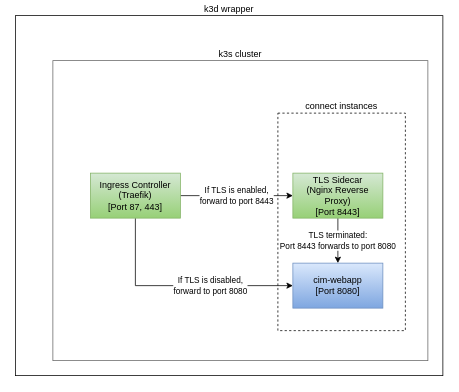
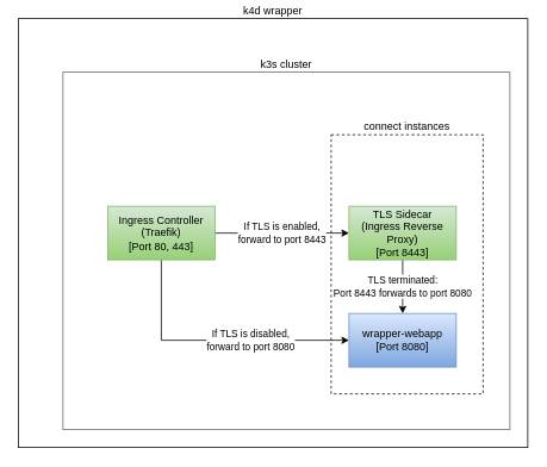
- <mxCell id="3" value="k3d wrapper" style="rounded=0;whiteSpace=wrap;html=1;fillColor=none;labelPosition=center;verticalLabelPosition=top;align=center;verticalAlign=bottom;" vertex="1" parent="1"><mxGeometry x="20" y="20" width="570" height="480" as="geometry" /></mxCell>
+ <mxCell id="3" value="k4d wrapper" style="rounded=0;whiteSpace=wrap;html=1;fillColor=none;labelPosition=center;verticalLabelPosition=top;align=center;verticalAlign=bottom;" vertex="1" parent="1"><mxGeometry x="20" y="20" width="570" height="480" as="geometry" /></mxCell>
- <mxCell id="6" value="Ingress Controller&lt;br&gt;(Traefik)&lt;br&gt;[Port 87, 443]" style="rounded=0;whiteSpace=wrap;html=1;fillColor=#d5e8d4;gradientColor=#97d077;strokeColor=#82b366;" vertex="1" parent="1"><mxGeometry x="120" y="230" width="120" height="60" as="geometry" /></mxCell>
+ <mxCell id="6" value="Ingress Controller&lt;br&gt;(Traefik)&lt;br&gt;[Port 80, 443]" style="rounded=0;whiteSpace=wrap;html=1;fillColor=#d5e8d4;gradientColor=#97d077;strokeColor=#82b366;" vertex="1" parent="1"><mxGeometry x="120" y="230" width="120" height="60" as="geometry" /></mxCell>
- <mxCell id="9" value="TLS Sidecar&lt;br&gt;(Nginx Reverse Proxy)&lt;br&gt;[Port 8443]" style="rounded=0;whiteSpace=wrap;html=1;strokeColor=#82b366;fillColor=#d5e8d4;gradientColor=#97d077;" vertex="1" parent="1"><mxGeometry x="390" y="230" width="120" height="60" as="geometry" /></mxCell>
+ <mxCell id="9" value="TLS Sidecar&lt;br&gt;(Ingress Reverse Proxy)&lt;br&gt;[Port 8443]" style="rounded=0;whiteSpace=wrap;html=1;strokeColor=#82b366;fillColor=#d5e8d4;gradientColor=#97d077;" vertex="1" parent="1"><mxGeometry x="390" y="230" width="120" height="60" as="geometry" /></mxCell>
- <mxCell id="10" value="cim-webapp&lt;br&gt;[Port 8080]" style="rounded=0;whiteSpace=wrap;html=1;strokeColor=#6c8ebf;fillColor=#dae8fc;gradientColor=#7ea6e0;" vertex="1" parent="1"><mxGeometry x="390" y="350" width="120" height="60" as="geometry" /></mxCell>
+ <mxCell id="10" value="wrapper-webapp&lt;br&gt;[Port 8080]" style="rounded=0;whiteSpace=wrap;html=1;strokeColor=#6c8ebf;fillColor=#dae8fc;gradientColor=#7ea6e0;" vertex="1" parent="1"><mxGeometry x="390" y="350" width="120" height="60" as="geometry" /></mxCell>
